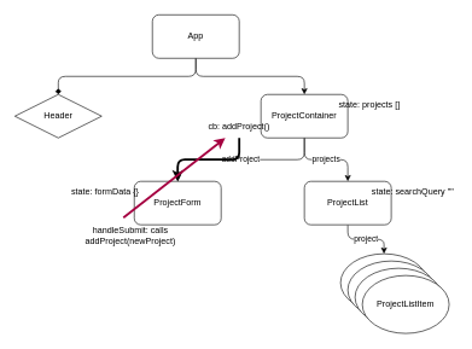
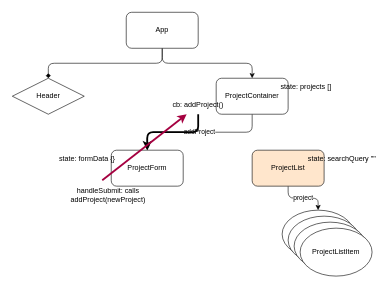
- <mxCell id="7" value="projects" style="edgeStyle=orthogonalEdgeStyle;html=1;exitX=0.5;exitY=1;exitDx=0;exitDy=0;" edge="1" parent="1" source="8" target="11"><mxGeometry relative="1" as="geometry" /></mxCell>
- <mxCell id="11" value="ProjectList" style="rounded=1;whiteSpace=wrap;html=1;" vertex="1" parent="1"><mxGeometry x="420" y="250" width="120" height="60" as="geometry" /></mxCell>
+ <mxCell id="11" value="ProjectList" style="rounded=1;whiteSpace=wrap;html=1;fillColor=#ffe6cc;" vertex="1" parent="1"><mxGeometry x="420" y="250" width="120" height="60" as="geometry" /></mxCell>
